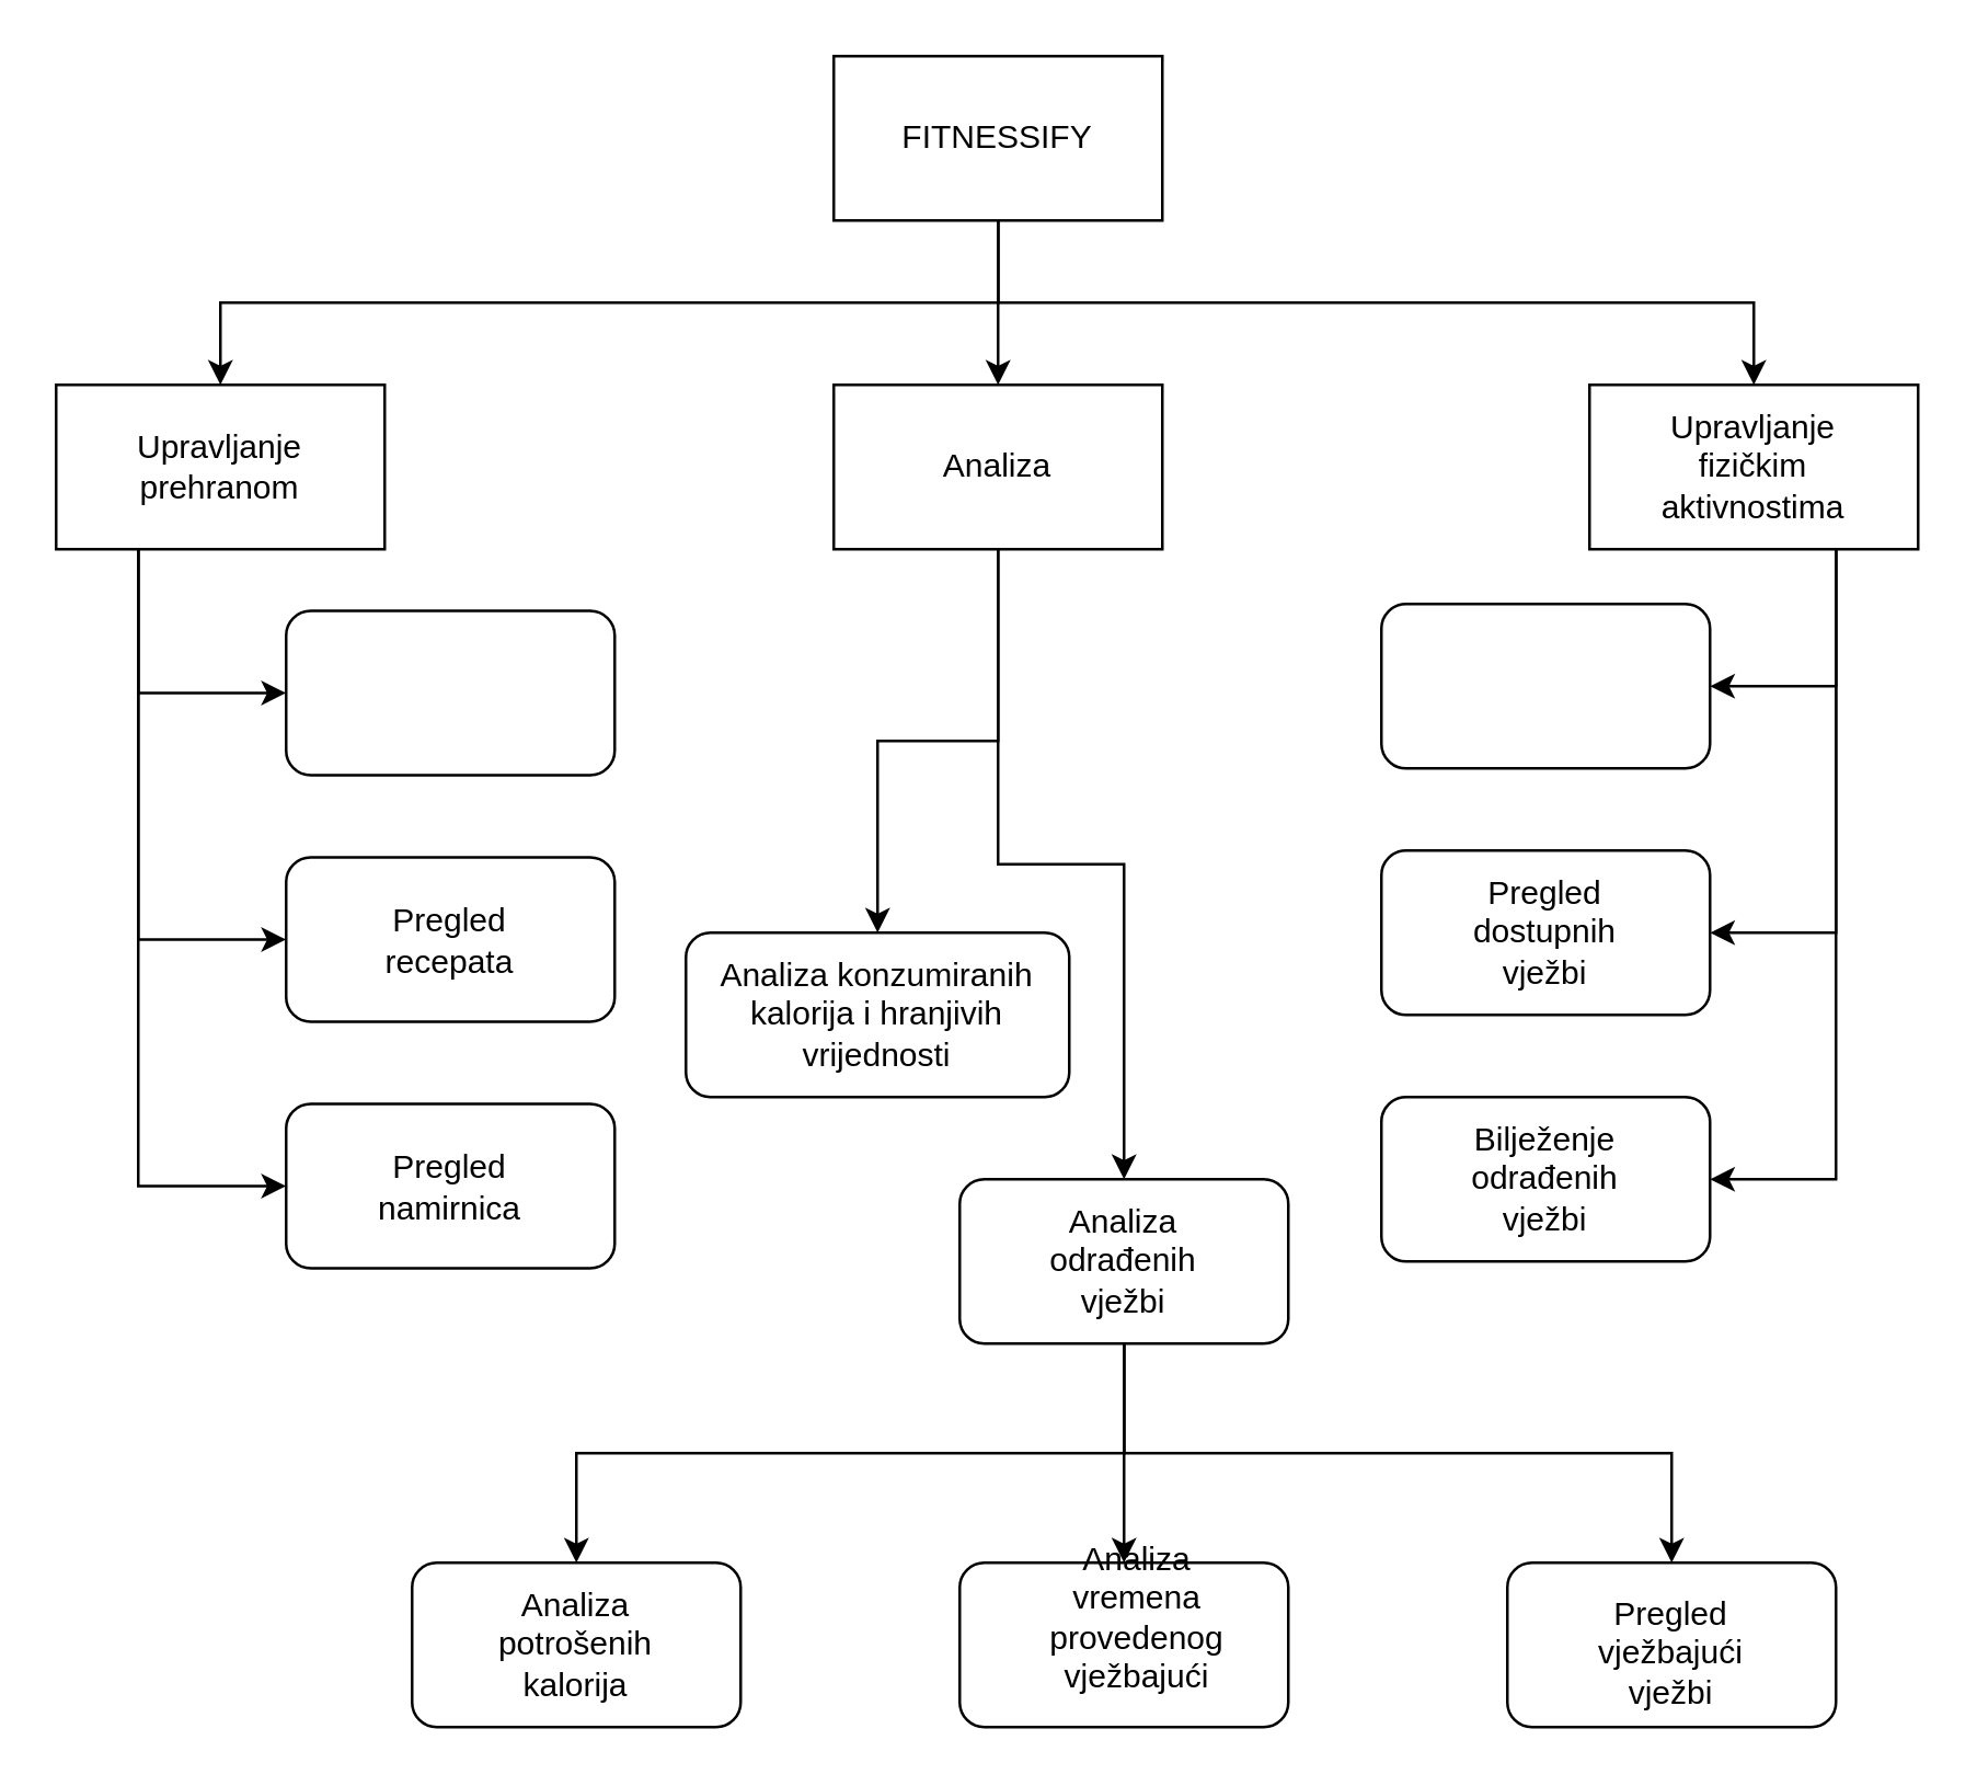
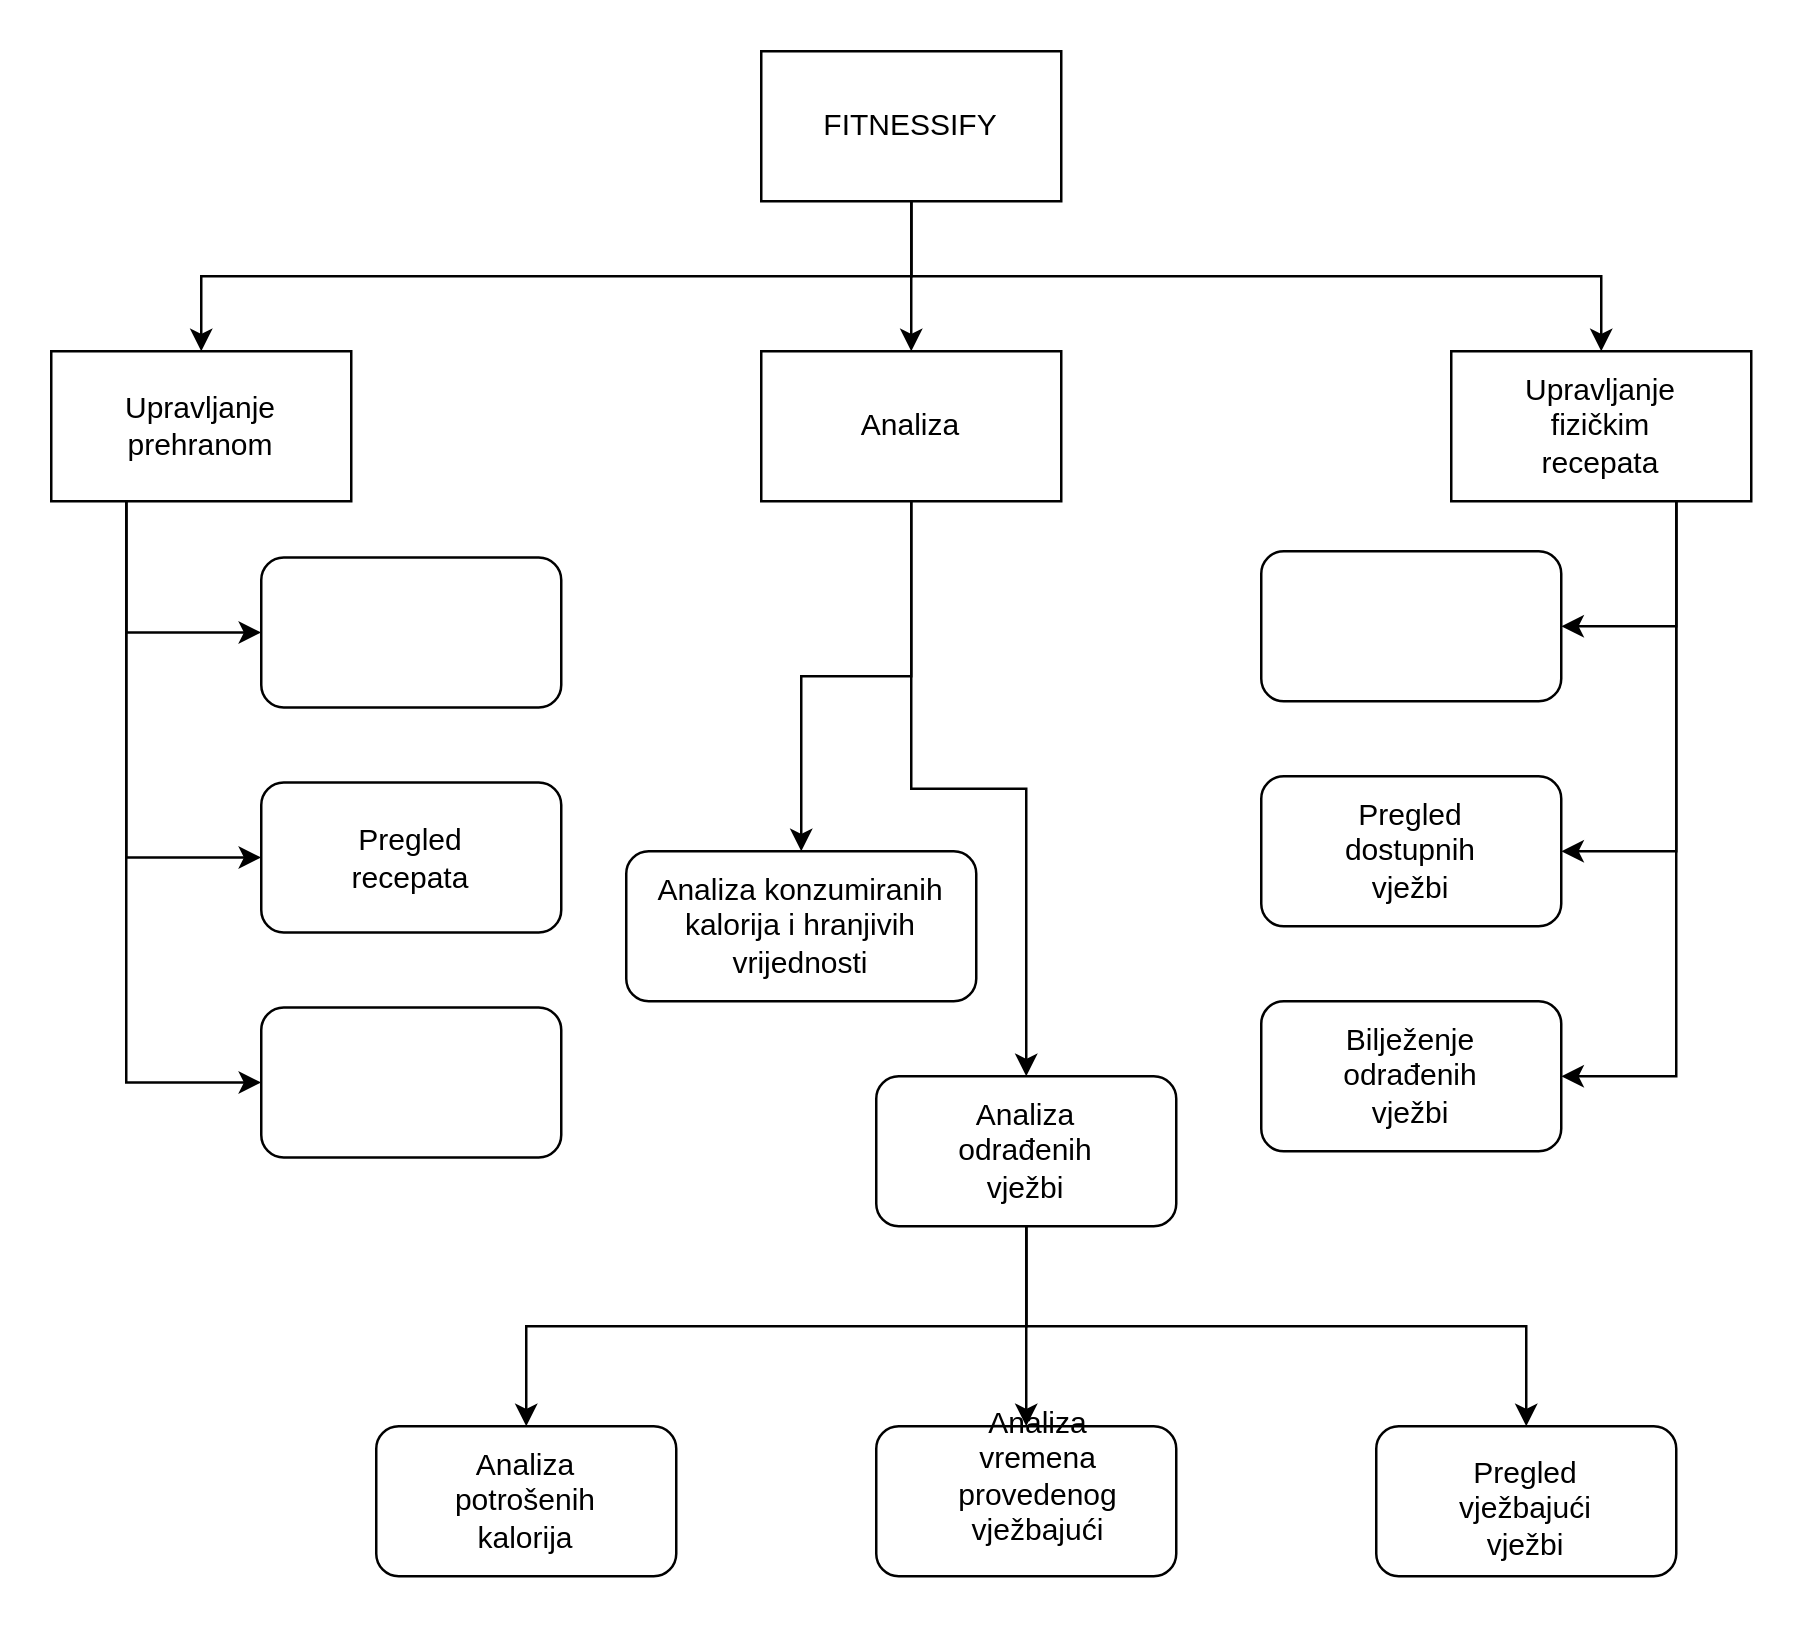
- <mxCell id="19" value="Upravljanje fizičkim aktivnostima" style="text;html=1;strokeColor=none;fillColor=none;align=center;verticalAlign=middle;whiteSpace=wrap;rounded=0;" vertex="1" parent="1"><mxGeometry x="610" y="155" width="60" height="30" as="geometry" /></mxCell>
+ <mxCell id="19" value="Upravljanje fizičkim recepata" style="text;html=1;strokeColor=none;fillColor=none;align=center;verticalAlign=middle;whiteSpace=wrap;rounded=0;" vertex="1" parent="1"><mxGeometry x="610" y="155" width="60" height="30" as="geometry" /></mxCell>
- <mxCell id="25" value="Pregled namirnica" style="text;html=1;strokeColor=none;fillColor=none;align=center;verticalAlign=middle;whiteSpace=wrap;rounded=0;" vertex="1" parent="1"><mxGeometry x="134" y="417.5" width="60" height="30" as="geometry" /></mxCell>
